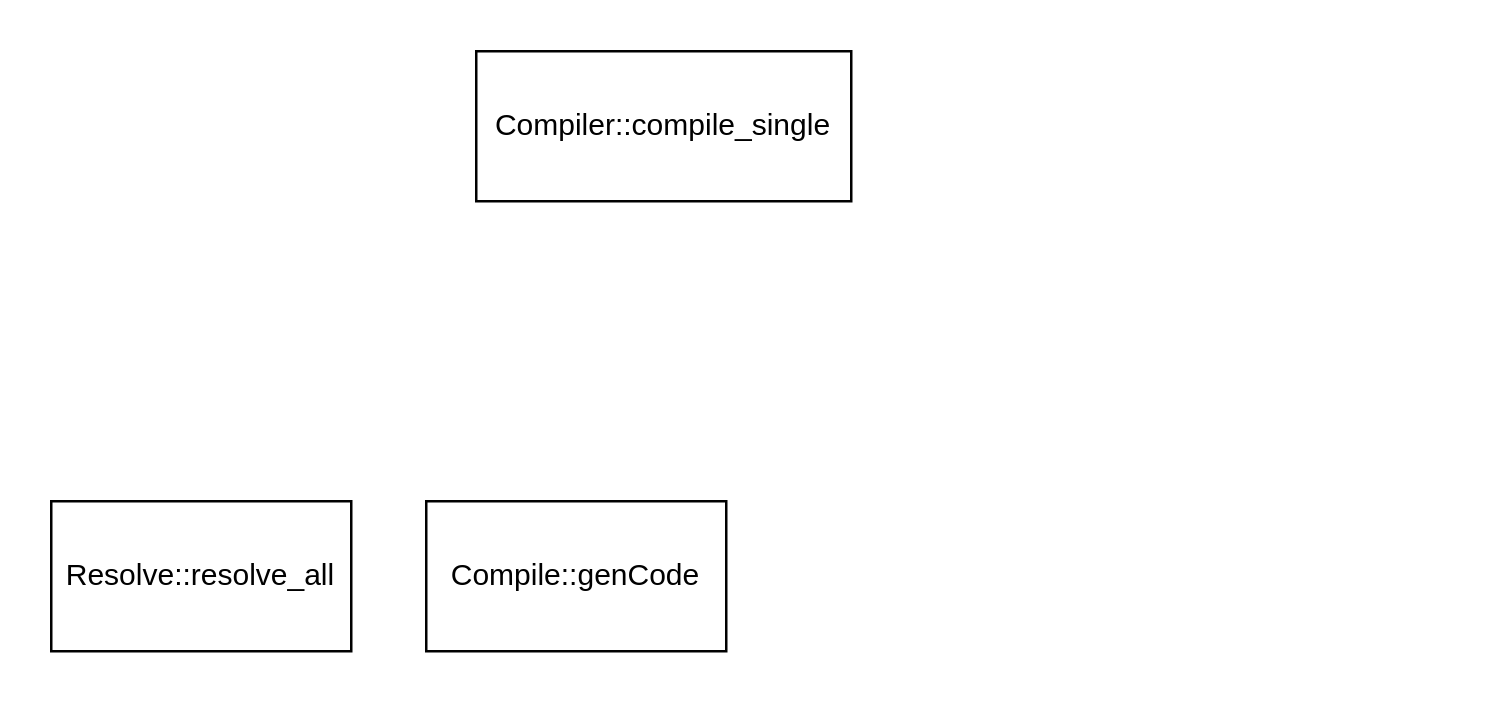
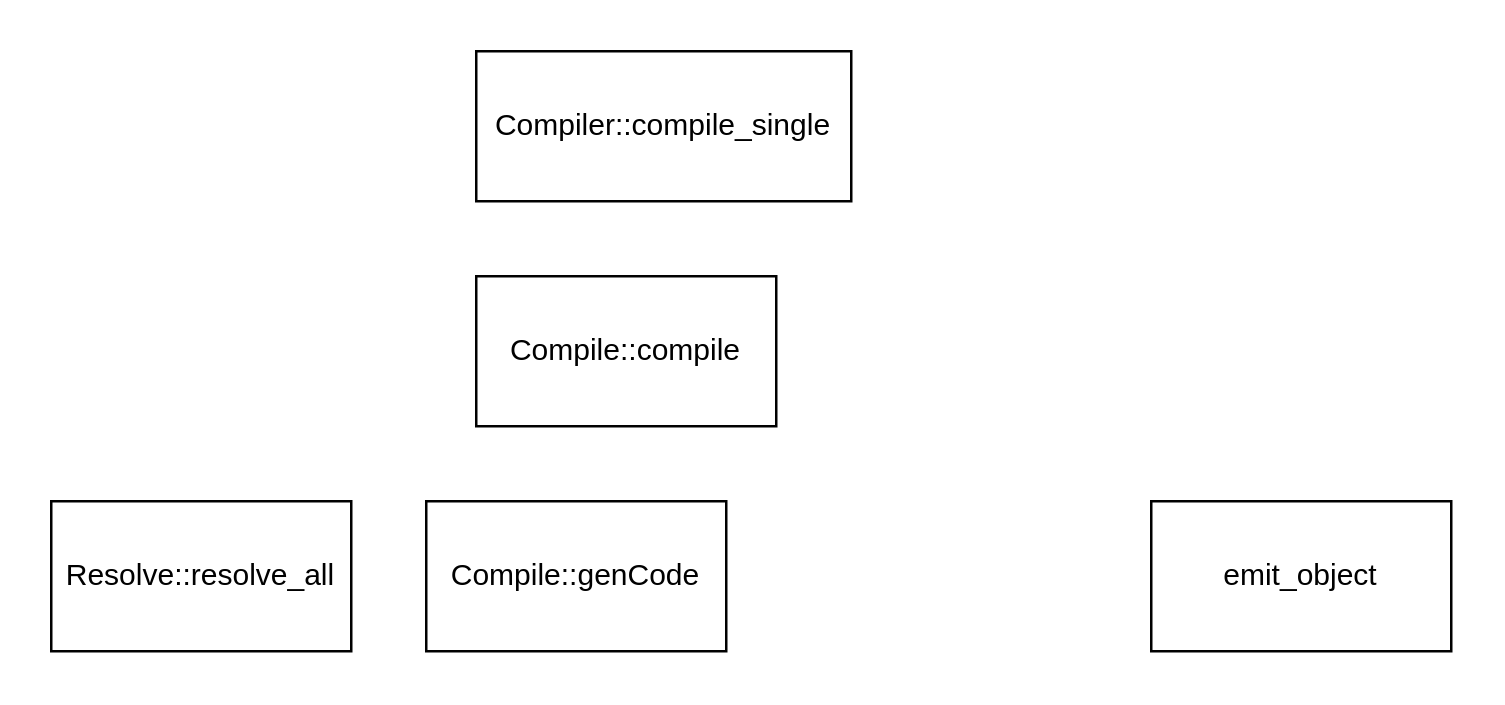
+ <mxCell id="4" value="Compile::compile" style="rounded=0;whiteSpace=wrap;html=1;" vertex="1" parent="1"><mxGeometry x="190" y="110" width="120" height="60" as="geometry" /></mxCell>
+ <mxCell id="6" value="emit_object" style="rounded=0;whiteSpace=wrap;html=1;" vertex="1" parent="1"><mxGeometry x="460" y="200" width="120" height="60" as="geometry" /></mxCell>
